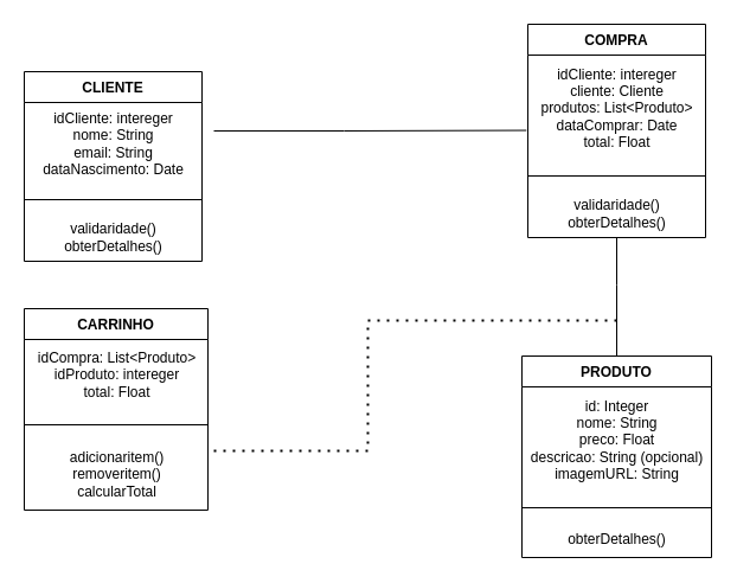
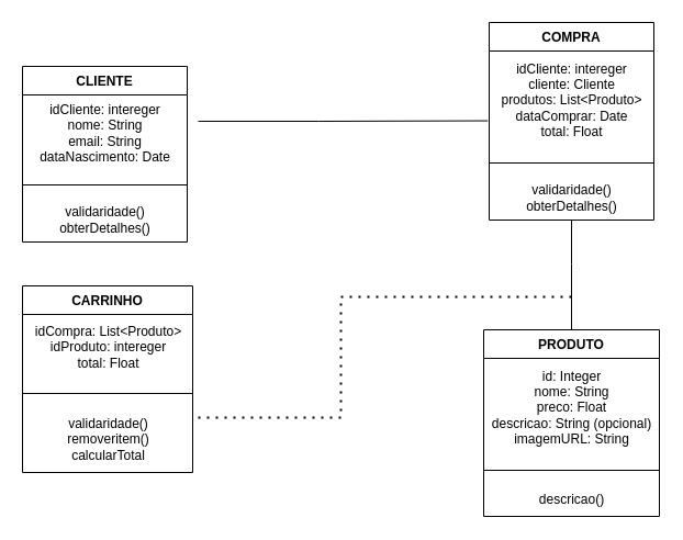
- <mxCell id="13" value="adicionaritem()&lt;br&gt;removeritem()&lt;br&gt;calcularTotal" style="text;html=1;align=center;verticalAlign=middle;resizable=0;points=[];autosize=1;strokeColor=none;fillColor=none;" vertex="1" parent="10"><mxGeometry y="110" width="155" height="60" as="geometry" /></mxCell>
+ <mxCell id="13" value="validaridade()&lt;br&gt;removeritem()&lt;br&gt;calcularTotal" style="text;html=1;align=center;verticalAlign=middle;resizable=0;points=[];autosize=1;strokeColor=none;fillColor=none;" vertex="1" parent="10"><mxGeometry y="110" width="155" height="60" as="geometry" /></mxCell>
- <mxCell id="17" value="obterDetalhes()" style="text;html=1;align=center;verticalAlign=middle;resizable=0;points=[];autosize=1;strokeColor=none;fillColor=none;" vertex="1" parent="14"><mxGeometry y="140" width="160" height="30" as="geometry" /></mxCell>
+ <mxCell id="17" value="descricao()" style="text;html=1;align=center;verticalAlign=middle;resizable=0;points=[];autosize=1;strokeColor=none;fillColor=none;" vertex="1" parent="14"><mxGeometry y="140" width="160" height="30" as="geometry" /></mxCell>
